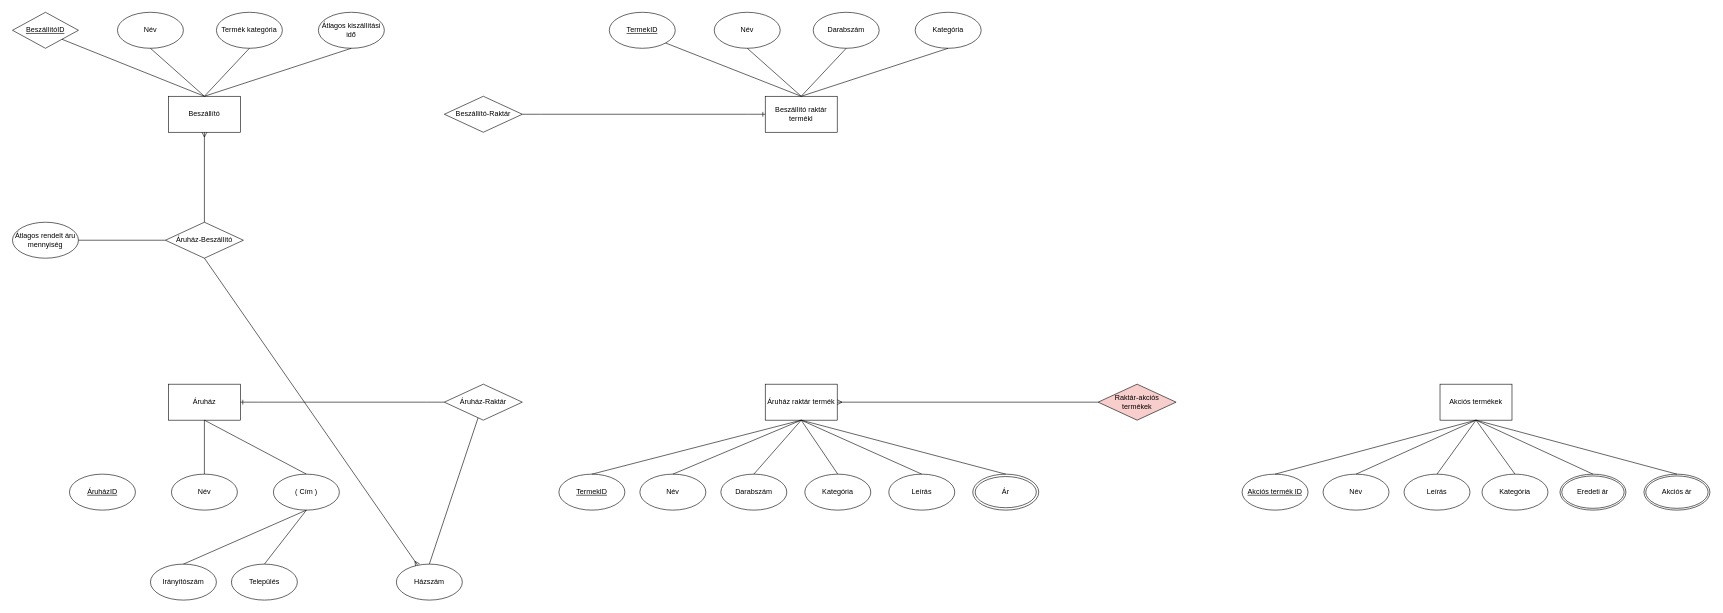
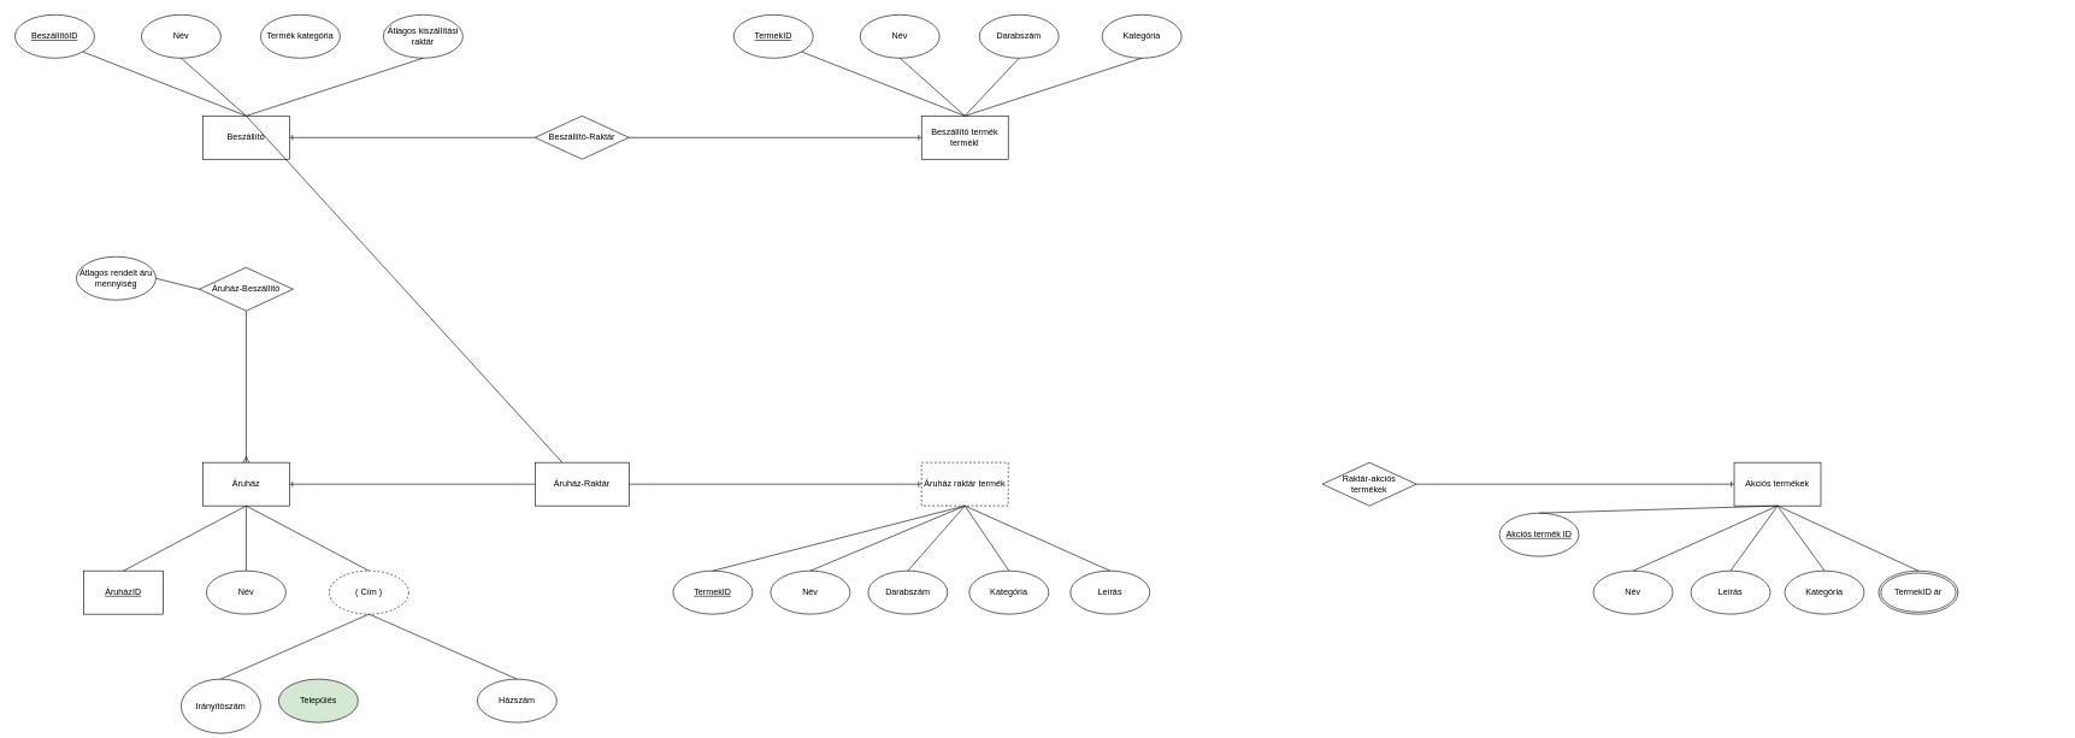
- <mxCell id="3" value="&lt;u&gt;BeszállítóID&lt;/u&gt;" style="rhombus;whiteSpace=wrap;html=1;" parent="1" vertex="1"><mxGeometry x="20" y="20" width="110" height="60" as="geometry" /></mxCell>
+ <mxCell id="3" value="&lt;u&gt;BeszállítóID&lt;/u&gt;" style="ellipse;whiteSpace=wrap;html=1;" parent="1" vertex="1"><mxGeometry x="20" y="20" width="110" height="60" as="geometry" /></mxCell>
- <mxCell id="7" value="Átlagos kiszállítási idő" style="ellipse;whiteSpace=wrap;html=1;" parent="1" vertex="1"><mxGeometry x="530" y="20" width="110" height="60" as="geometry" /></mxCell>
+ <mxCell id="7" value="Átlagos kiszállítási raktár" style="ellipse;whiteSpace=wrap;html=1;" parent="1" vertex="1"><mxGeometry x="530" y="20" width="110" height="60" as="geometry" /></mxCell>
- <mxCell id="9" value="" style="endArrow=none;html=1;rounded=0;entryX=0.5;entryY=1;entryDx=0;entryDy=0;exitX=0.5;exitY=0;exitDx=0;exitDy=0;" parent="1" source="2" target="6" edge="1"><mxGeometry width="50" height="50" relative="1" as="geometry"><mxPoint x="320" y="260" as="sourcePoint" /><mxPoint x="370" y="210" as="targetPoint" /></mxGeometry></mxCell>
+ <mxCell id="9" value="" style="endArrow=none;html=1;rounded=0;exitX=0.5;exitY=0;exitDx=0;exitDy=0;" parent="1" source="2" target="41" edge="1"><mxGeometry width="50" height="50" relative="1" as="geometry"><mxPoint x="320" y="260" as="sourcePoint" /><mxPoint x="370" y="210" as="targetPoint" /></mxGeometry></mxCell>
+ <mxCell id="23" value="" style="edgeStyle=entityRelationEdgeStyle;fontSize=12;html=1;endArrow=ERone;endFill=1;rounded=0;entryX=1;entryY=0.5;entryDx=0;entryDy=0;exitX=0;exitY=0.5;exitDx=0;exitDy=0;" parent="1" source="11" target="2" edge="1"><mxGeometry width="100" height="100" relative="1" as="geometry"><mxPoint x="690" y="260" as="sourcePoint" /><mxPoint x="790" y="160" as="targetPoint" /></mxGeometry></mxCell>
- <mxCell id="12" value="Beszállító raktár termékl" style="rounded=0;whiteSpace=wrap;html=1;" parent="1" vertex="1"><mxGeometry x="1275" y="160" width="120" height="60" as="geometry" /></mxCell>
+ <mxCell id="12" value="Beszállító termék termékl" style="rounded=0;whiteSpace=wrap;html=1;" parent="1" vertex="1"><mxGeometry x="1275" y="160" width="120" height="60" as="geometry" /></mxCell>
- <mxCell id="24" value="" style="fontSize=12;html=1;endArrow=ERmany;rounded=0;entryX=0.5;entryY=1;entryDx=0;entryDy=0;exitX=0.5;exitY=0;exitDx=0;exitDy=0;" parent="1" source="21" target="2" edge="1"><mxGeometry width="100" height="100" relative="1" as="geometry"><mxPoint x="245" y="410" as="sourcePoint" /><mxPoint x="350" y="240" as="targetPoint" /></mxGeometry></mxCell>
- <mxCell id="25" value="Átlagos rendelt áru mennyiség" style="ellipse;whiteSpace=wrap;html=1;" parent="1" vertex="1"><mxGeometry x="20" y="370" width="110" height="60" as="geometry" /></mxCell>
+ <mxCell id="25" value="Átlagos rendelt áru mennyiség" style="ellipse;whiteSpace=wrap;html=1;" parent="1" vertex="1"><mxGeometry x="105" y="355" width="110" height="60" as="geometry" /></mxCell>
- <mxCell id="41" value="Áruház-Raktár" style="rhombus;whiteSpace=wrap;html=1;" parent="1" vertex="1"><mxGeometry x="740" y="640" width="130" height="60" as="geometry" /></mxCell>
+ <mxCell id="41" value="Áruház-Raktár" style="whiteSpace=wrap;html=1;rounded=0;" parent="1" vertex="1"><mxGeometry x="740" y="640" width="130" height="60" as="geometry" /></mxCell>
+ <mxCell id="44" value="" style="edgeStyle=entityRelationEdgeStyle;fontSize=12;html=1;endArrow=ERone;endFill=1;rounded=0;exitX=1;exitY=0.5;exitDx=0;exitDy=0;entryX=0;entryY=0.5;entryDx=0;entryDy=0;" parent="1" source="41" target="42" edge="1"><mxGeometry width="100" height="100" relative="1" as="geometry"><mxPoint x="710" y="560" as="sourcePoint" /><mxPoint x="810" y="460" as="targetPoint" /></mxGeometry></mxCell>
- <mxCell id="42" value="Áruház raktár termék" style="rounded=0;whiteSpace=wrap;html=1;" parent="1" vertex="1"><mxGeometry x="1275" y="640" width="120" height="60" as="geometry" /></mxCell>
+ <mxCell id="42" value="Áruház raktár termék" style="rounded=0;whiteSpace=wrap;html=1;dashed=1;" parent="1" vertex="1"><mxGeometry x="1275" y="640" width="120" height="60" as="geometry" /></mxCell>
- <mxCell id="72" value="" style="fontSize=12;html=1;endArrow=ERmany;rounded=0;entryX=1;entryY=0.5;entryDx=0;entryDy=0;exitX=0;exitY=0.5;exitDx=0;exitDy=0;" parent="1" source="57" target="42" edge="1"><mxGeometry width="100" height="100" relative="1" as="geometry"><mxPoint x="1690" y="680" as="sourcePoint" /><mxPoint x="1610" y="630" as="targetPoint" /></mxGeometry></mxCell>
- <mxCell id="57" value="Raktár-akciós &lt;br&gt;termékek" style="rhombus;whiteSpace=wrap;html=1;fillColor=#f8cecc;" parent="1" vertex="1"><mxGeometry x="1830" y="640" width="130" height="60" as="geometry" /></mxCell>
+ <mxCell id="57" value="Raktár-akciós &lt;br&gt;termékek" style="rhombus;whiteSpace=wrap;html=1;" parent="1" vertex="1"><mxGeometry x="1830" y="640" width="130" height="60" as="geometry" /></mxCell>
+ <mxCell id="59" value="" style="edgeStyle=entityRelationEdgeStyle;fontSize=12;html=1;endArrow=ERone;endFill=1;rounded=0;exitX=1;exitY=0.5;exitDx=0;exitDy=0;entryX=0;entryY=0.5;entryDx=0;entryDy=0;" parent="1" source="57" target="58" edge="1"><mxGeometry width="100" height="100" relative="1" as="geometry"><mxPoint x="2040" y="570" as="sourcePoint" /><mxPoint x="2140" y="470" as="targetPoint" /></mxGeometry></mxCell>
- <mxCell id="31" value="" style="fontSize=12;html=1;endArrow=ERmany;rounded=0;exitX=0.5;exitY=1;exitDx=0;exitDy=0;" parent="1" source="21" target="36" edge="1"><mxGeometry width="100" height="100" relative="1" as="geometry"><mxPoint x="370" y="570" as="sourcePoint" /><mxPoint x="470" y="470" as="targetPoint" /></mxGeometry></mxCell>
+ <mxCell id="31" value="" style="fontSize=12;html=1;endArrow=ERmany;rounded=0;exitX=0.5;exitY=1;exitDx=0;exitDy=0;entryX=0.5;entryY=0;entryDx=0;entryDy=0;" parent="1" source="21" target="27" edge="1"><mxGeometry width="100" height="100" relative="1" as="geometry"><mxPoint x="370" y="570" as="sourcePoint" /><mxPoint x="470" y="470" as="targetPoint" /></mxGeometry></mxCell>
+ <mxCell id="32" value="" style="endArrow=none;html=1;rounded=0;exitX=0.5;exitY=0;exitDx=0;exitDy=0;entryX=0.5;entryY=1;entryDx=0;entryDy=0;" parent="1" source="28" target="27" edge="1"><mxGeometry relative="1" as="geometry"><mxPoint x="340" y="520" as="sourcePoint" /><mxPoint x="500" y="520" as="targetPoint" /></mxGeometry></mxCell>
- <mxCell id="56" value="" style="endArrow=none;html=1;rounded=0;entryX=0.5;entryY=0;entryDx=0;entryDy=0;exitX=0.5;exitY=1;exitDx=0;exitDy=0;" parent="1" source="42" target="50" edge="1"><mxGeometry relative="1" as="geometry"><mxPoint x="1270" y="670" as="sourcePoint" /><mxPoint x="1230" y="640" as="targetPoint" /></mxGeometry></mxCell>
- <mxCell id="71" value="" style="endArrow=none;html=1;rounded=0;entryX=0.5;entryY=0;entryDx=0;entryDy=0;exitX=0.5;exitY=1;exitDx=0;exitDy=0;" parent="1" source="58" target="65" edge="1"><mxGeometry relative="1" as="geometry"><mxPoint x="2360" y="540" as="sourcePoint" /><mxPoint x="2520" y="540" as="targetPoint" /></mxGeometry></mxCell>
- <mxCell id="40" value="" style="endArrow=none;html=1;rounded=0;exitX=0.5;exitY=0;exitDx=0;exitDy=0;" parent="1" source="36" target="41" edge="1"><mxGeometry relative="1" as="geometry"><mxPoint x="560" y="700" as="sourcePoint" /><mxPoint x="720" y="700" as="targetPoint" /></mxGeometry></mxCell>
+ <mxCell id="40" value="" style="endArrow=none;html=1;rounded=0;exitX=0.5;exitY=0;exitDx=0;exitDy=0;entryX=0.5;entryY=1;entryDx=0;entryDy=0;" parent="1" source="36" target="30" edge="1"><mxGeometry relative="1" as="geometry"><mxPoint x="560" y="700" as="sourcePoint" /><mxPoint x="720" y="700" as="targetPoint" /></mxGeometry></mxCell>
- <mxCell id="28" value="&lt;u&gt;ÁruházID&lt;/u&gt;" style="ellipse;whiteSpace=wrap;html=1;" parent="1" vertex="1"><mxGeometry x="115" y="790" width="110" height="60" as="geometry" /></mxCell>
+ <mxCell id="28" value="&lt;u&gt;ÁruházID&lt;/u&gt;" style="whiteSpace=wrap;html=1;rounded=0;" parent="1" vertex="1"><mxGeometry x="115" y="790" width="110" height="60" as="geometry" /></mxCell>
- <mxCell id="30" value="( Cím )" style="ellipse;whiteSpace=wrap;html=1;" parent="1" vertex="1"><mxGeometry x="455" y="790" width="110" height="60" as="geometry" /></mxCell>
+ <mxCell id="30" value="( Cím )" style="ellipse;whiteSpace=wrap;html=1;dashed=1;" parent="1" vertex="1"><mxGeometry x="455" y="790" width="110" height="60" as="geometry" /></mxCell>
- <mxCell id="50" value="Ár" style="ellipse;shape=doubleEllipse;whiteSpace=wrap;html=1;" parent="1" vertex="1"><mxGeometry x="1621" y="790" width="110" height="60" as="geometry" /></mxCell>
- <mxCell id="60" value="&lt;u&gt;Akciós termék ID&lt;/u&gt;" style="ellipse;whiteSpace=wrap;html=1;" parent="1" vertex="1"><mxGeometry x="2070" y="790" width="110" height="60" as="geometry" /></mxCell>
+ <mxCell id="60" value="&lt;u&gt;Akciós termék ID&lt;/u&gt;" style="ellipse;whiteSpace=wrap;html=1;" parent="1" vertex="1"><mxGeometry x="2075" y="710" width="110" height="60" as="geometry" /></mxCell>
- <mxCell id="64" value="Eredeti ár" style="ellipse;shape=doubleEllipse;margin=3;whiteSpace=wrap;html=1;align=center;" parent="1" vertex="1"><mxGeometry x="2600" y="790" width="110" height="60" as="geometry" /></mxCell>
+ <mxCell id="64" value="TermekID ár" style="ellipse;shape=doubleEllipse;margin=3;whiteSpace=wrap;html=1;align=center;" parent="1" vertex="1"><mxGeometry x="2600" y="790" width="110" height="60" as="geometry" /></mxCell>
- <mxCell id="65" value="Akciós ár" style="ellipse;shape=doubleEllipse;margin=3;whiteSpace=wrap;html=1;align=center;" parent="1" vertex="1"><mxGeometry x="2740" y="790" width="110" height="60" as="geometry" /></mxCell>
- <mxCell id="39" value="" style="endArrow=none;html=1;rounded=0;exitX=0.5;exitY=0;exitDx=0;exitDy=0;entryX=0.5;entryY=1;entryDx=0;entryDy=0;" parent="1" source="37" target="30" edge="1"><mxGeometry relative="1" as="geometry"><mxPoint x="560" y="700" as="sourcePoint" /><mxPoint x="720" y="700" as="targetPoint" /></mxGeometry></mxCell>
- <mxCell id="35" value="Irányítószám" style="ellipse;whiteSpace=wrap;html=1;" parent="1" vertex="1"><mxGeometry x="250" y="940" width="110" height="60" as="geometry" /></mxCell>
+ <mxCell id="35" value="Irányítószám" style="ellipse;whiteSpace=wrap;html=1;" parent="1" vertex="1"><mxGeometry x="250" y="940" width="110" height="75" as="geometry" /></mxCell>
- <mxCell id="37" value="Település" style="ellipse;whiteSpace=wrap;html=1;" parent="1" vertex="1"><mxGeometry x="385" y="940" width="110" height="60" as="geometry" /></mxCell>
+ <mxCell id="37" value="Település" style="ellipse;whiteSpace=wrap;html=1;fillColor=#d5e8d4;" parent="1" vertex="1"><mxGeometry x="385" y="940" width="110" height="60" as="geometry" /></mxCell>
